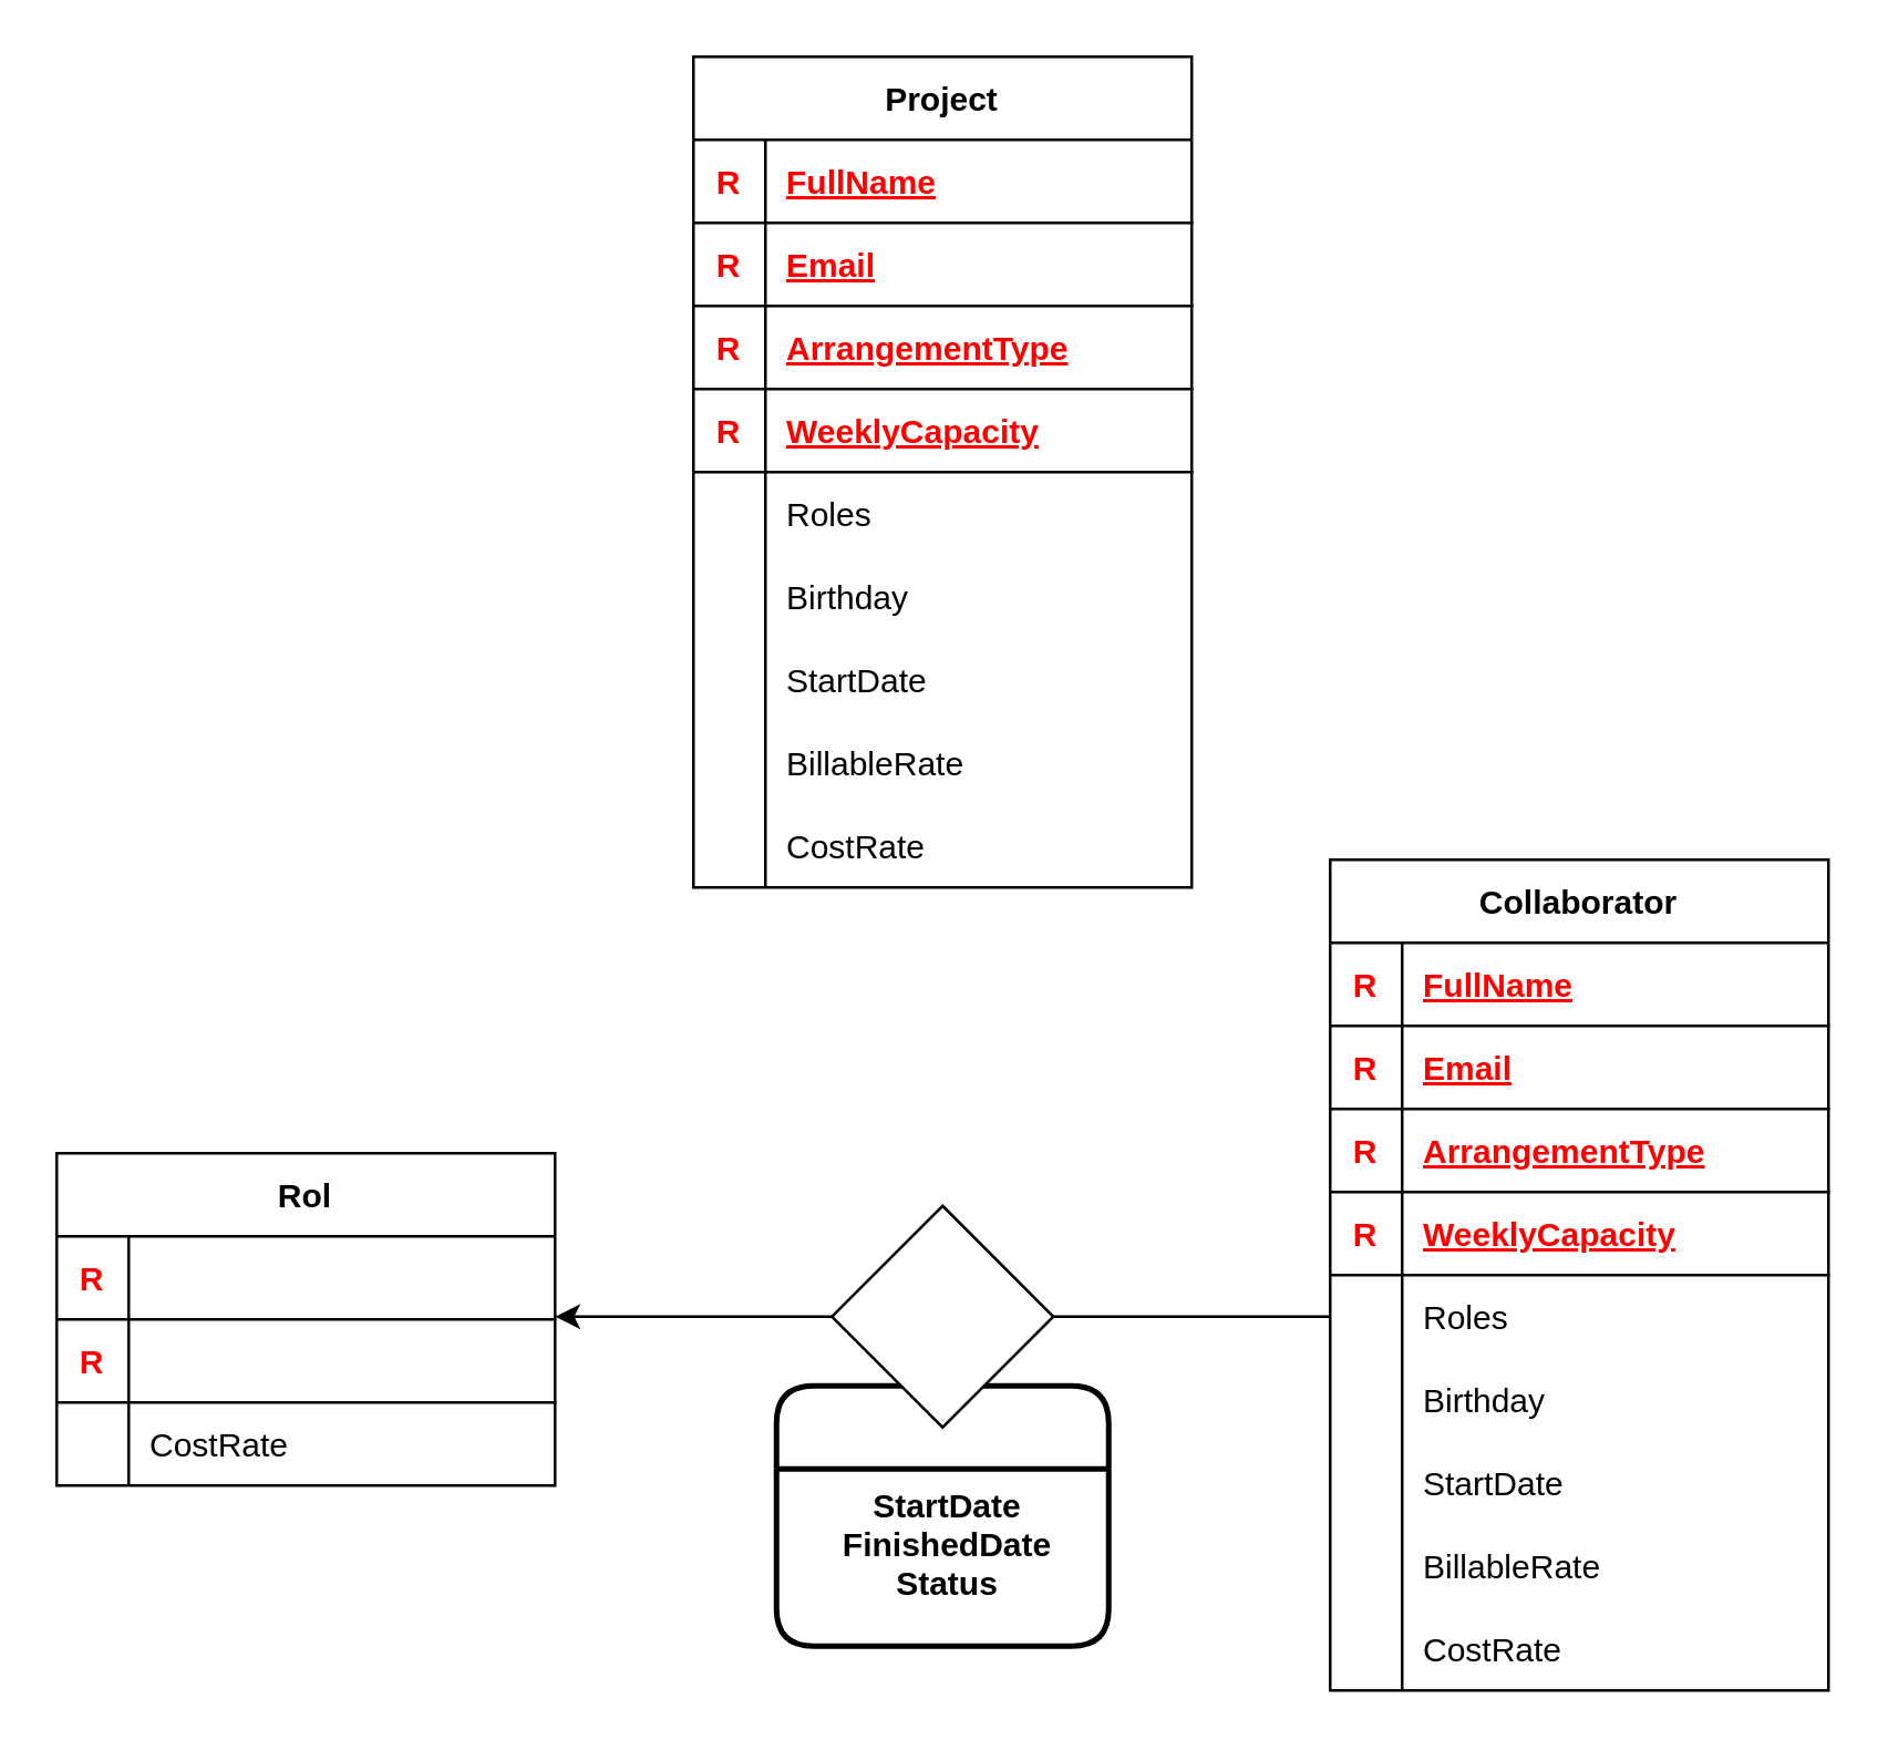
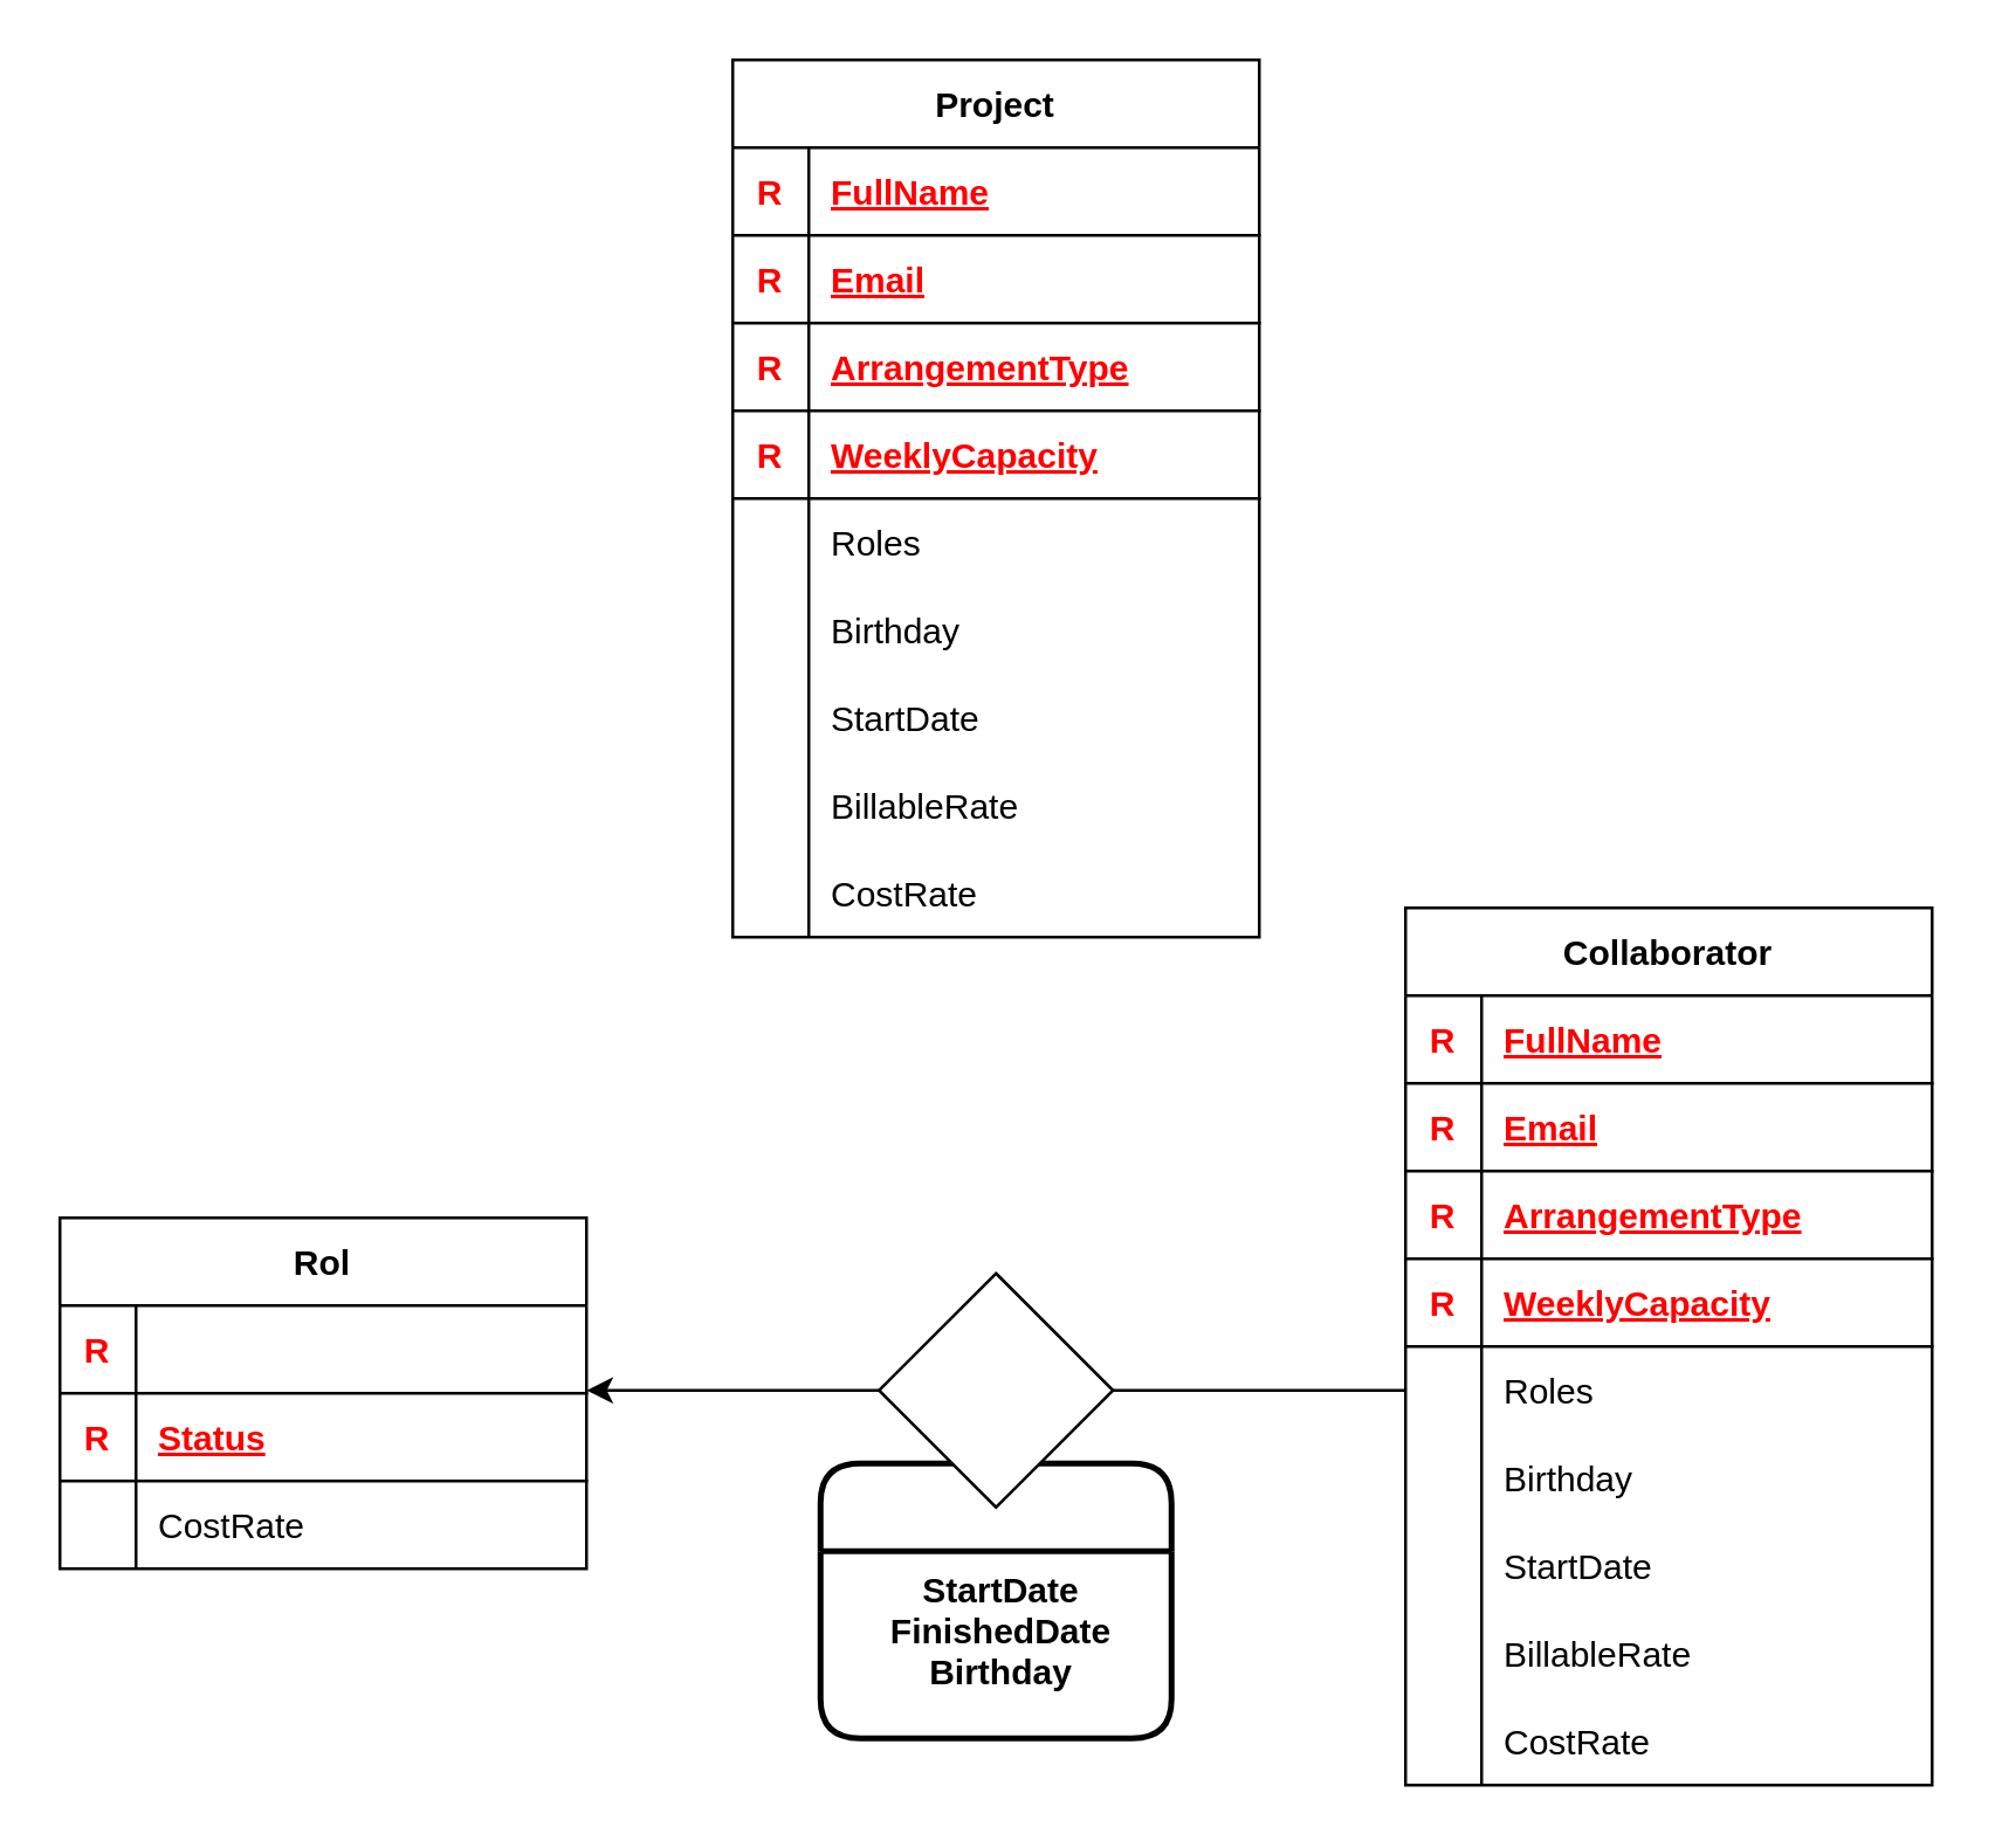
+ <mxCell id="35" value="Status" style="shape=partialRectangle;connectable=0;fillColor=none;top=0;left=0;bottom=0;right=0;align=left;spacingLeft=6;fontStyle=5;overflow=hidden;fontColor=#FF0000;strokeColor=none;" parent="33" vertex="1"><mxGeometry x="26" width="154" height="30" as="geometry" /></mxCell>
- <mxCell id="41" value="StartDate&#10;FinishedDate&#10;Status" style="align=center;strokeColor=none;fillColor=none;spacingLeft=4;fontSize=12;verticalAlign=top;resizable=0;rotatable=0;part=1;fontStyle=1" parent="40" vertex="1"><mxGeometry y="30" width="120" height="64" as="geometry" /></mxCell>
+ <mxCell id="41" value="StartDate&#10;FinishedDate&#10;Birthday" style="align=center;strokeColor=none;fillColor=none;spacingLeft=4;fontSize=12;verticalAlign=top;resizable=0;rotatable=0;part=1;fontStyle=1" parent="40" vertex="1"><mxGeometry y="30" width="120" height="64" as="geometry" /></mxCell>
